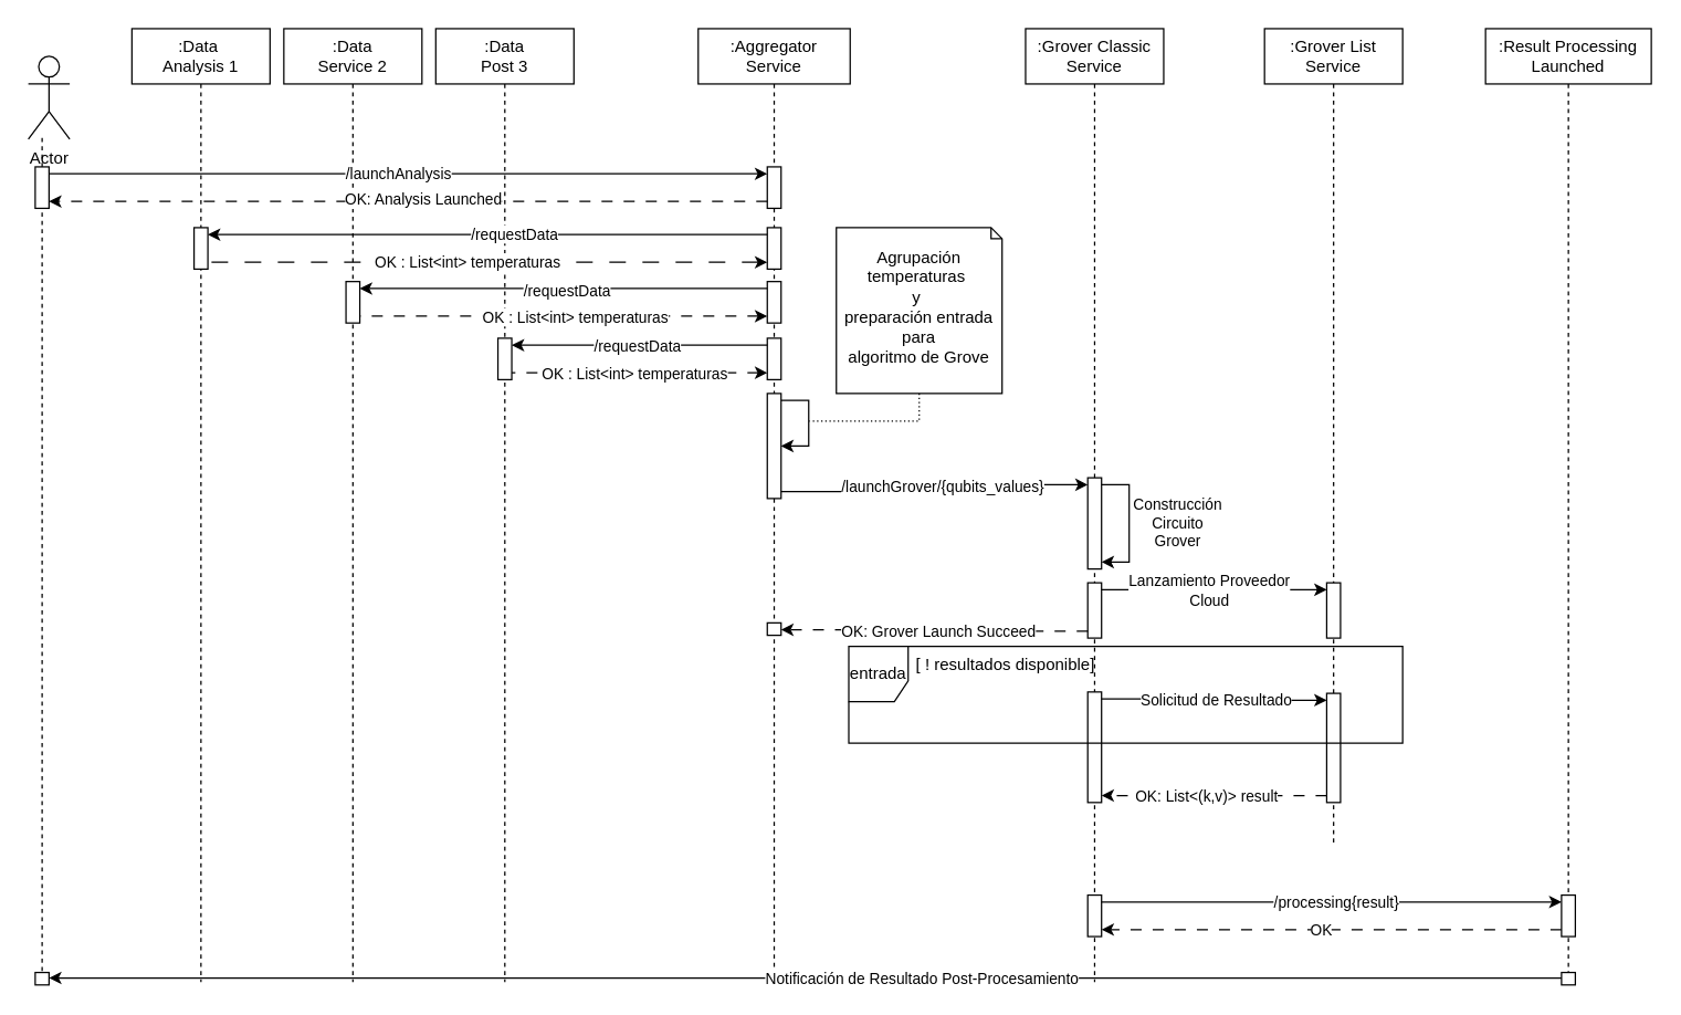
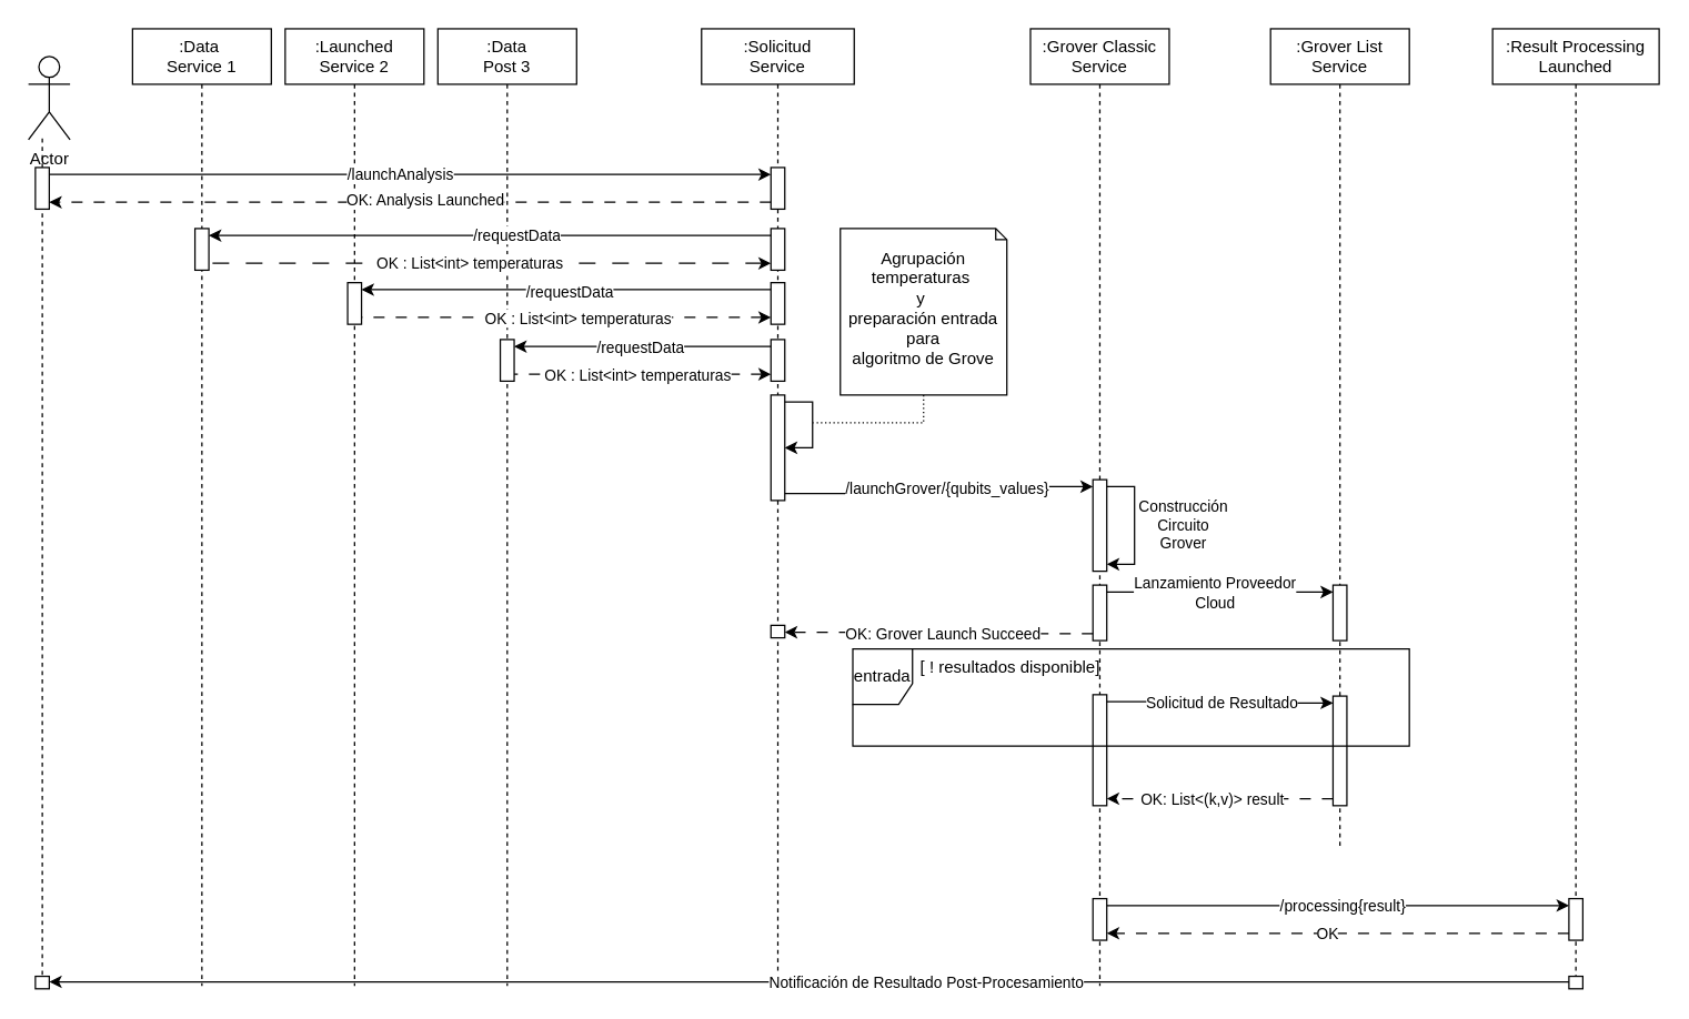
- <mxCell id="2" value="&lt;div&gt;:Data&amp;nbsp;&lt;/div&gt;&lt;div&gt;Analysis 1 &lt;br&gt;&lt;/div&gt;" style="shape=umlLifeline;perimeter=lifelinePerimeter;whiteSpace=wrap;html=1;container=1;dropTarget=0;collapsible=0;recursiveResize=0;outlineConnect=0;portConstraint=eastwest;newEdgeStyle={&quot;edgeStyle&quot;:&quot;elbowEdgeStyle&quot;,&quot;elbow&quot;:&quot;vertical&quot;,&quot;curved&quot;:0,&quot;rounded&quot;:0};" parent="1" vertex="1"><mxGeometry x="95" y="20" width="100" height="690" as="geometry" /></mxCell>
+ <mxCell id="2" value="&lt;div&gt;:Data&amp;nbsp;&lt;/div&gt;&lt;div&gt;Service 1 &lt;br&gt;&lt;/div&gt;" style="shape=umlLifeline;perimeter=lifelinePerimeter;whiteSpace=wrap;html=1;container=1;dropTarget=0;collapsible=0;recursiveResize=0;outlineConnect=0;portConstraint=eastwest;newEdgeStyle={&quot;edgeStyle&quot;:&quot;elbowEdgeStyle&quot;,&quot;elbow&quot;:&quot;vertical&quot;,&quot;curved&quot;:0,&quot;rounded&quot;:0};" parent="1" vertex="1"><mxGeometry x="95" y="20" width="100" height="690" as="geometry" /></mxCell>
- <mxCell id="4" value="&lt;div&gt;:Data&lt;/div&gt;&lt;div&gt;Service 2&lt;br&gt;&lt;/div&gt;" style="shape=umlLifeline;perimeter=lifelinePerimeter;whiteSpace=wrap;html=1;container=1;dropTarget=0;collapsible=0;recursiveResize=0;outlineConnect=0;portConstraint=eastwest;newEdgeStyle={&quot;edgeStyle&quot;:&quot;elbowEdgeStyle&quot;,&quot;elbow&quot;:&quot;vertical&quot;,&quot;curved&quot;:0,&quot;rounded&quot;:0};" parent="1" vertex="1"><mxGeometry x="205" y="20" width="100" height="690" as="geometry" /></mxCell>
+ <mxCell id="4" value="&lt;div&gt;:Launched&lt;/div&gt;&lt;div&gt;Service 2&lt;br&gt;&lt;/div&gt;" style="shape=umlLifeline;perimeter=lifelinePerimeter;whiteSpace=wrap;html=1;container=1;dropTarget=0;collapsible=0;recursiveResize=0;outlineConnect=0;portConstraint=eastwest;newEdgeStyle={&quot;edgeStyle&quot;:&quot;elbowEdgeStyle&quot;,&quot;elbow&quot;:&quot;vertical&quot;,&quot;curved&quot;:0,&quot;rounded&quot;:0};" parent="1" vertex="1"><mxGeometry x="205" y="20" width="100" height="690" as="geometry" /></mxCell>
- <mxCell id="8" value="&lt;div&gt;:Aggregator&lt;/div&gt;&lt;div&gt;Service&lt;/div&gt;" style="shape=umlLifeline;perimeter=lifelinePerimeter;whiteSpace=wrap;html=1;container=1;dropTarget=0;collapsible=0;recursiveResize=0;outlineConnect=0;portConstraint=eastwest;newEdgeStyle={&quot;edgeStyle&quot;:&quot;elbowEdgeStyle&quot;,&quot;elbow&quot;:&quot;vertical&quot;,&quot;curved&quot;:0,&quot;rounded&quot;:0};" parent="1" vertex="1"><mxGeometry x="505" y="20" width="110" height="690" as="geometry" /></mxCell>
+ <mxCell id="8" value="&lt;div&gt;:Solicitud&lt;/div&gt;&lt;div&gt;Service&lt;/div&gt;" style="shape=umlLifeline;perimeter=lifelinePerimeter;whiteSpace=wrap;html=1;container=1;dropTarget=0;collapsible=0;recursiveResize=0;outlineConnect=0;portConstraint=eastwest;newEdgeStyle={&quot;edgeStyle&quot;:&quot;elbowEdgeStyle&quot;,&quot;elbow&quot;:&quot;vertical&quot;,&quot;curved&quot;:0,&quot;rounded&quot;:0};" parent="1" vertex="1"><mxGeometry x="505" y="20" width="110" height="690" as="geometry" /></mxCell>
